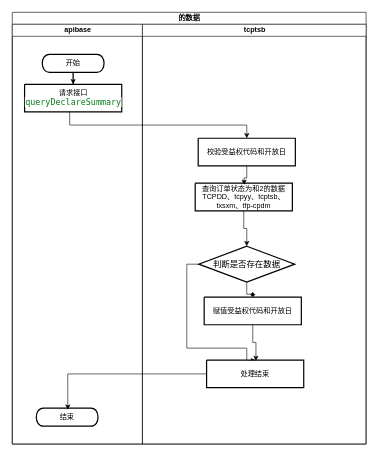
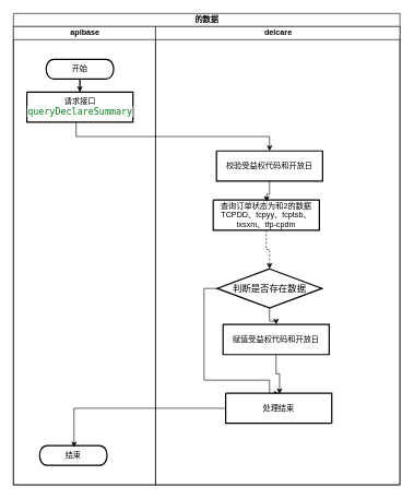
- <mxCell id="9" value="tcptsb" style="swimlane;startSize=20;html=1;" vertex="1" parent="2"><mxGeometry x="217" y="20" width="373" height="700" as="geometry" /></mxCell>
+ <mxCell id="9" value="delcare" style="swimlane;startSize=20;html=1;" vertex="1" parent="2"><mxGeometry x="217" y="20" width="373" height="700" as="geometry" /></mxCell>
- <mxCell id="17" style="edgeStyle=orthogonalEdgeStyle;rounded=0;orthogonalLoop=1;jettySize=auto;html=1;entryX=0.5;entryY=0;entryDx=0;entryDy=0;entryPerimeter=0;" edge="1" parent="9" source="11" target="15"><mxGeometry relative="1" as="geometry" /></mxCell>
+ <mxCell id="17" style="edgeStyle=orthogonalEdgeStyle;rounded=0;orthogonalLoop=1;jettySize=auto;html=1;entryX=0.5;entryY=0;entryDx=0;entryDy=0;entryPerimeter=0;dashed=1;" edge="1" parent="9" source="11" target="15"><mxGeometry relative="1" as="geometry" /></mxCell>
- <mxCell id="13" style="edgeStyle=orthogonalEdgeStyle;rounded=0;orthogonalLoop=1;jettySize=auto;html=1;exitX=0.5;exitY=1;exitDx=0;exitDy=0;exitPerimeter=0;endArrow=diamond;" edge="1" parent="9" source="15" target="12"><mxGeometry relative="1" as="geometry" /></mxCell>
+ <mxCell id="13" style="edgeStyle=orthogonalEdgeStyle;rounded=0;orthogonalLoop=1;jettySize=auto;html=1;exitX=0.5;exitY=1;exitDx=0;exitDy=0;exitPerimeter=0;" edge="1" parent="9" source="15" target="12"><mxGeometry relative="1" as="geometry" /></mxCell>
